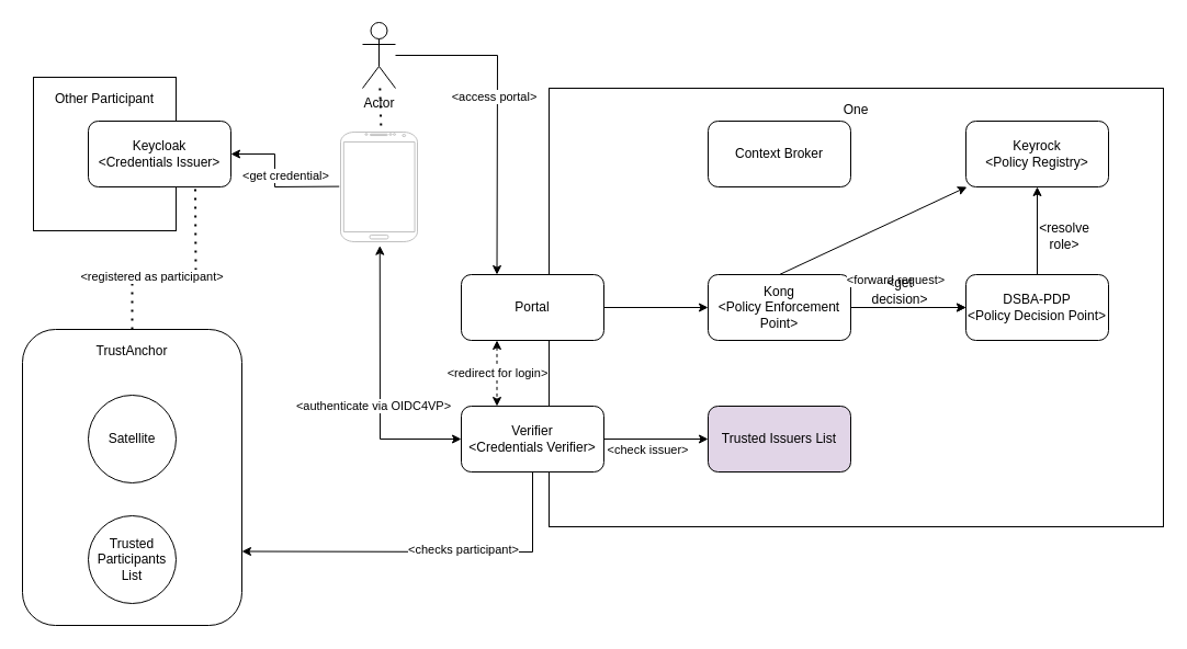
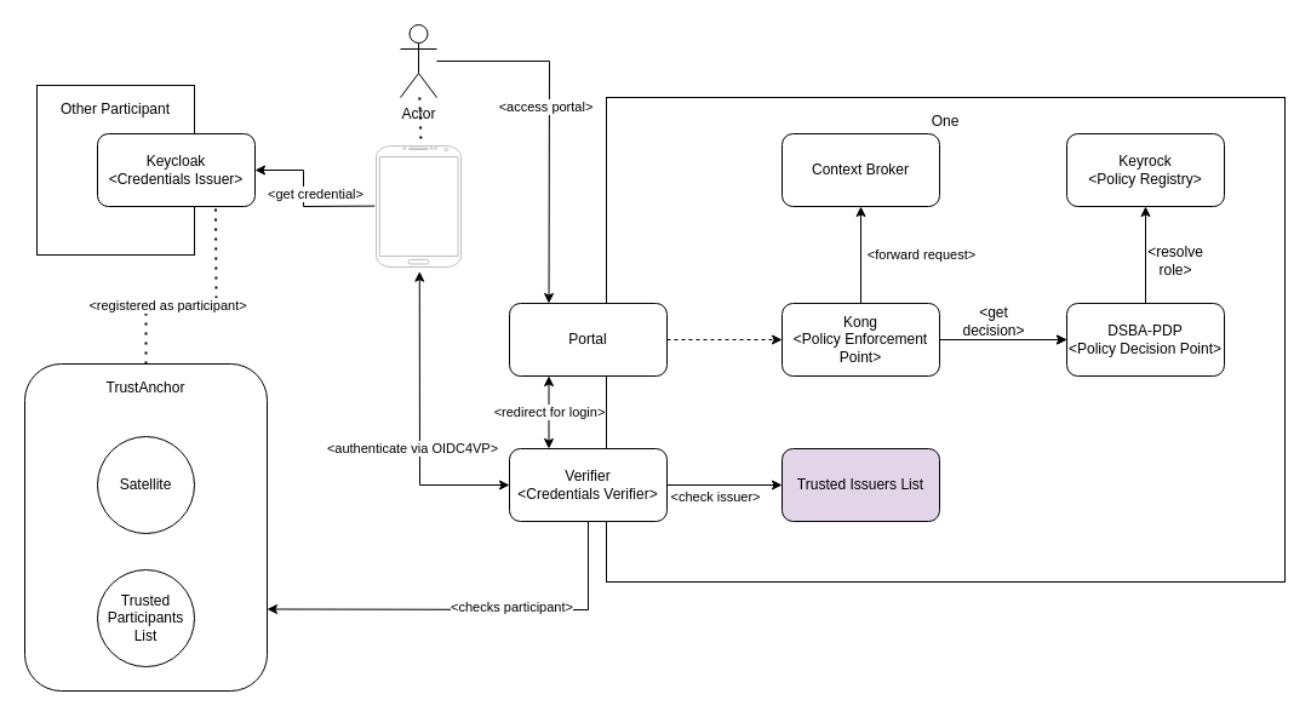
- <mxCell id="18" value="&amp;lt;forward request&amp;gt;" style="endArrow=classic;html=1;rounded=0;exitX=0.5;exitY=0;exitDx=0;exitDy=0;" edge="1" parent="1" source="5" target="3"><mxGeometry y="-50" width="50" height="50" relative="1" as="geometry"><mxPoint x="570" y="190" as="sourcePoint" /><mxPoint x="620" y="140" as="targetPoint" /><mxPoint as="offset" /></mxGeometry></mxCell>
+ <mxCell id="18" value="&amp;lt;forward request&amp;gt;" style="endArrow=classic;html=1;rounded=0;exitX=0.5;exitY=0;exitDx=0;exitDy=0;" edge="1" parent="1" source="5" target="10"><mxGeometry y="-50" width="50" height="50" relative="1" as="geometry"><mxPoint x="570" y="190" as="sourcePoint" /><mxPoint x="620" y="140" as="targetPoint" /><mxPoint as="offset" /></mxGeometry></mxCell>
- <mxCell id="15" value="" style="endArrow=classic;html=1;rounded=0;exitX=1;exitY=0.5;exitDx=0;exitDy=0;" edge="1" parent="1" source="7" target="5"><mxGeometry width="50" height="50" relative="1" as="geometry"><mxPoint x="580" y="230" as="sourcePoint" /><mxPoint x="630" y="180" as="targetPoint" /></mxGeometry></mxCell>
+ <mxCell id="15" value="" style="endArrow=classic;html=1;rounded=0;exitX=1;exitY=0.5;exitDx=0;exitDy=0;dashed=1;" edge="1" parent="1" source="7" target="5"><mxGeometry width="50" height="50" relative="1" as="geometry"><mxPoint x="580" y="230" as="sourcePoint" /><mxPoint x="630" y="180" as="targetPoint" /></mxGeometry></mxCell>
- <mxCell id="19" value="&amp;lt;redirect for login&amp;gt;" style="endArrow=classic;html=1;rounded=0;exitX=0.25;exitY=1;exitDx=0;exitDy=0;entryX=0.25;entryY=0;entryDx=0;entryDy=0;startArrow=classic;startFill=1;dashed=1;" edge="1" parent="1" source="7" target="8"><mxGeometry width="50" height="50" relative="1" as="geometry"><mxPoint x="540" y="490" as="sourcePoint" /><mxPoint x="590" y="440" as="targetPoint" /></mxGeometry></mxCell>
+ <mxCell id="19" value="&amp;lt;redirect for login&amp;gt;" style="endArrow=classic;html=1;rounded=0;exitX=0.25;exitY=1;exitDx=0;exitDy=0;entryX=0.25;entryY=0;entryDx=0;entryDy=0;startArrow=classic;startFill=1;" edge="1" parent="1" source="7" target="8"><mxGeometry width="50" height="50" relative="1" as="geometry"><mxPoint x="540" y="490" as="sourcePoint" /><mxPoint x="590" y="440" as="targetPoint" /></mxGeometry></mxCell>
